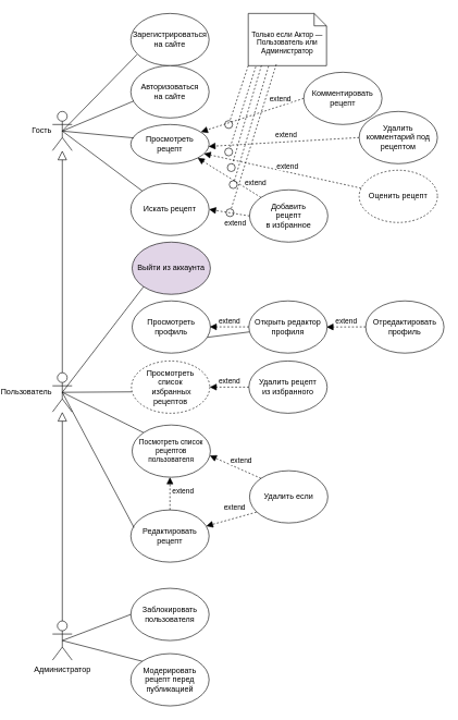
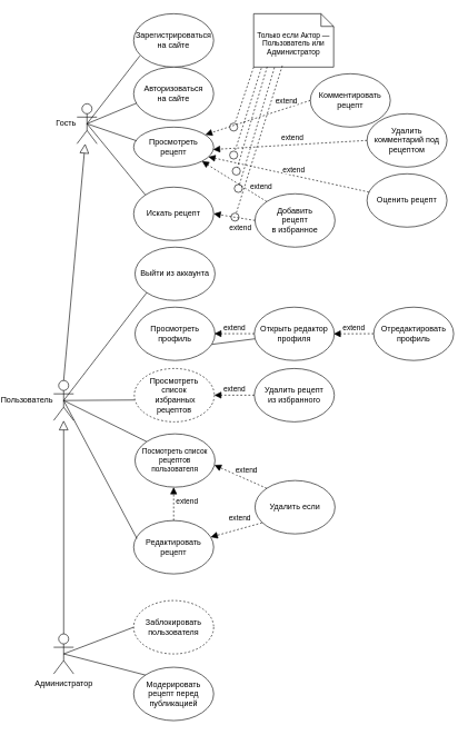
- <mxCell id="4" value="Гость" style="shape=umlActor;verticalLabelPosition=middle;verticalAlign=middle;html=1;outlineConnect=0;labelPosition=left;align=right;" parent="1" vertex="1"><mxGeometry x="20" y="170" width="30" height="60" as="geometry" /></mxCell>
+ <mxCell id="4" value="Гость" style="shape=umlActor;verticalLabelPosition=middle;verticalAlign=middle;html=1;outlineConnect=0;labelPosition=left;align=right;" parent="1" vertex="1"><mxGeometry x="55" y="155" width="30" height="60" as="geometry" /></mxCell>
- <mxCell id="16" value="Оценить рецепт" style="ellipse;whiteSpace=wrap;html=1;dashed=1;" parent="1" vertex="1"><mxGeometry x="490" y="260" width="120" height="80" as="geometry" /></mxCell>
+ <mxCell id="16" value="Оценить рецепт" style="ellipse;whiteSpace=wrap;html=1;" parent="1" vertex="1"><mxGeometry x="490" y="260" width="120" height="80" as="geometry" /></mxCell>
- <mxCell id="33" value="Выйти из аккаунта" style="ellipse;whiteSpace=wrap;html=1;fillColor=#e1d5e7;" parent="1" vertex="1"><mxGeometry x="142" y="370" width="120" height="80" as="geometry" /></mxCell>
+ <mxCell id="33" value="Выйти из аккаунта" style="ellipse;whiteSpace=wrap;html=1;" parent="1" vertex="1"><mxGeometry x="142" y="370" width="120" height="80" as="geometry" /></mxCell>
- <mxCell id="18" value="Заблокировать пользователя" style="ellipse;whiteSpace=wrap;html=1;" parent="1" vertex="1"><mxGeometry x="140" y="900" width="120" height="80" as="geometry" /></mxCell>
+ <mxCell id="18" value="Заблокировать пользователя" style="ellipse;whiteSpace=wrap;html=1;dashed=1;" parent="1" vertex="1"><mxGeometry x="140" y="900" width="120" height="80" as="geometry" /></mxCell>
